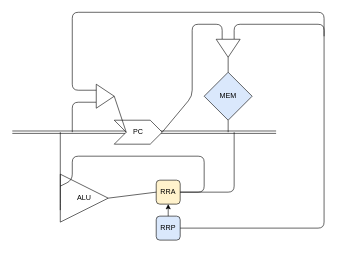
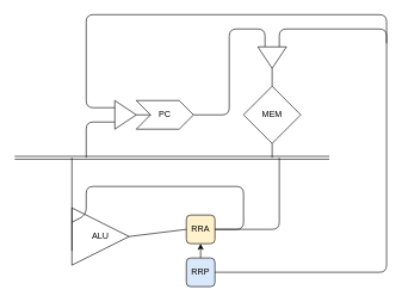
- <mxCell id="15" value="MEM" style="rhombus;whiteSpace=wrap;html=1;fillColor=#dae8fc;" parent="1" vertex="1"><mxGeometry x="340" y="120" width="80" height="80" as="geometry" /></mxCell>
+ <mxCell id="15" value="MEM" style="rhombus;whiteSpace=wrap;html=1;" parent="1" vertex="1"><mxGeometry x="340" y="120" width="80" height="80" as="geometry" /></mxCell>
- <mxCell id="8" value="PC" style="shape=step;perimeter=stepPerimeter;whiteSpace=wrap;html=1;fixedSize=1;" parent="1" vertex="1"><mxGeometry x="190" y="200" width="80" height="40" as="geometry" /></mxCell>
+ <mxCell id="8" value="PC" style="shape=step;perimeter=stepPerimeter;whiteSpace=wrap;html=1;fixedSize=1;" parent="1" vertex="1"><mxGeometry x="190" y="140" width="80" height="40" as="geometry" /></mxCell>
